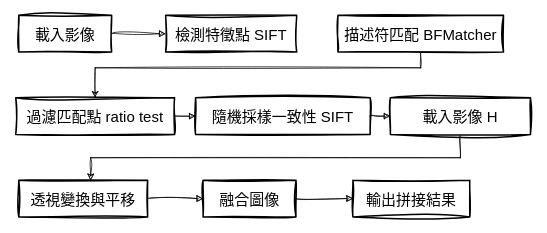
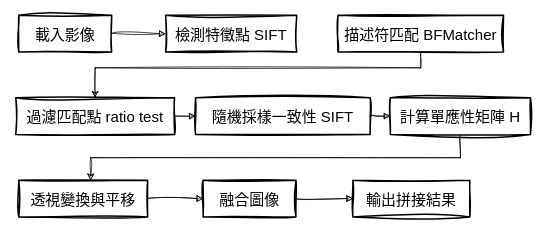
- <mxCell id="9" value="載入影像 H" style="whiteSpace=wrap;strokeWidth=2;fontSize=20;sketch=1;curveFitting=1;jiggle=2;labelBackgroundColor=none;" vertex="1" parent="1"><mxGeometry x="520" y="130" width="187" height="49" as="geometry" /></mxCell>
+ <mxCell id="9" value="計算單應性矩陣 H" style="whiteSpace=wrap;strokeWidth=2;fontSize=20;sketch=1;curveFitting=1;jiggle=2;labelBackgroundColor=none;" vertex="1" parent="1"><mxGeometry x="520" y="130" width="187" height="49" as="geometry" /></mxCell>
